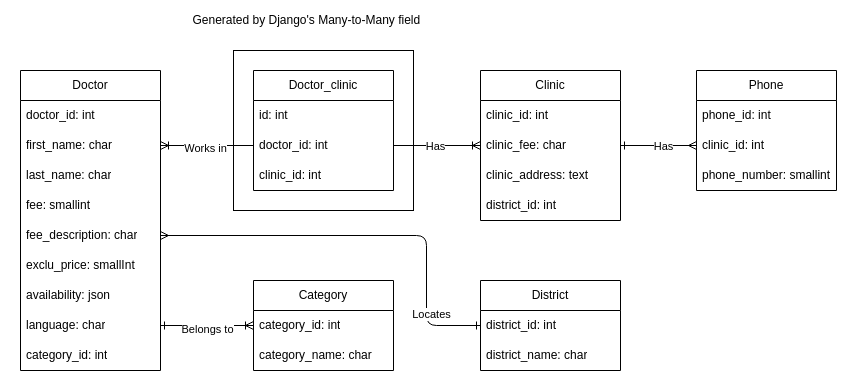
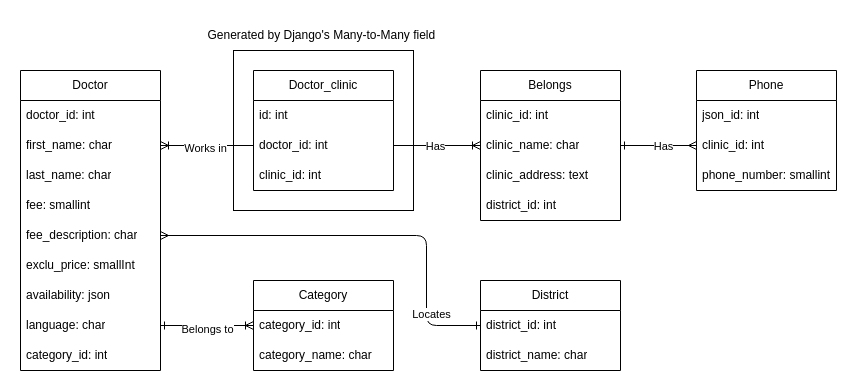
- <mxCell id="34" value="Generated by Django's Many-to-Many field&amp;nbsp;" style="text;html=1;strokeColor=none;fillColor=none;align=center;verticalAlign=middle;whiteSpace=wrap;rounded=0;" parent="1" vertex="1"><mxGeometry x="178" y="5" width="260" height="30" as="geometry" /></mxCell>
+ <mxCell id="34" value="Generated by Django's Many-to-Many field&amp;nbsp;" style="text;html=1;strokeColor=none;fillColor=none;align=center;verticalAlign=middle;whiteSpace=wrap;rounded=0;" parent="1" vertex="1"><mxGeometry x="193" y="20" width="260" height="30" as="geometry" /></mxCell>
- <mxCell id="18" value="Clinic" style="swimlane;fontStyle=0;childLayout=stackLayout;horizontal=1;startSize=30;horizontalStack=0;resizeParent=1;resizeParentMax=0;resizeLast=0;collapsible=1;marginBottom=0;whiteSpace=wrap;html=1;" parent="1" vertex="1"><mxGeometry x="480" y="70" width="140" height="150" as="geometry" /></mxCell>
+ <mxCell id="18" value="Belongs" style="swimlane;fontStyle=0;childLayout=stackLayout;horizontal=1;startSize=30;horizontalStack=0;resizeParent=1;resizeParentMax=0;resizeLast=0;collapsible=1;marginBottom=0;whiteSpace=wrap;html=1;" parent="1" vertex="1"><mxGeometry x="480" y="70" width="140" height="150" as="geometry" /></mxCell>
- <mxCell id="36" value="phone_id: int" style="text;strokeColor=none;fillColor=none;align=left;verticalAlign=middle;spacingLeft=4;spacingRight=4;overflow=hidden;points=[[0,0.5],[1,0.5]];portConstraint=eastwest;rotatable=0;whiteSpace=wrap;html=1;" parent="35" vertex="1"><mxGeometry y="30" width="140" height="30" as="geometry" /></mxCell>
+ <mxCell id="36" value="json_id: int" style="text;strokeColor=none;fillColor=none;align=left;verticalAlign=middle;spacingLeft=4;spacingRight=4;overflow=hidden;points=[[0,0.5],[1,0.5]];portConstraint=eastwest;rotatable=0;whiteSpace=wrap;html=1;" parent="35" vertex="1"><mxGeometry y="30" width="140" height="30" as="geometry" /></mxCell>
- <mxCell id="20" value="clinic_fee: char" style="text;strokeColor=none;fillColor=none;align=left;verticalAlign=middle;spacingLeft=4;spacingRight=4;overflow=hidden;points=[[0,0.5],[1,0.5]];portConstraint=eastwest;rotatable=0;whiteSpace=wrap;html=1;" parent="18" vertex="1"><mxGeometry y="60" width="140" height="30" as="geometry" /></mxCell>
+ <mxCell id="20" value="clinic_name: char" style="text;strokeColor=none;fillColor=none;align=left;verticalAlign=middle;spacingLeft=4;spacingRight=4;overflow=hidden;points=[[0,0.5],[1,0.5]];portConstraint=eastwest;rotatable=0;whiteSpace=wrap;html=1;" parent="18" vertex="1"><mxGeometry y="60" width="140" height="30" as="geometry" /></mxCell>
